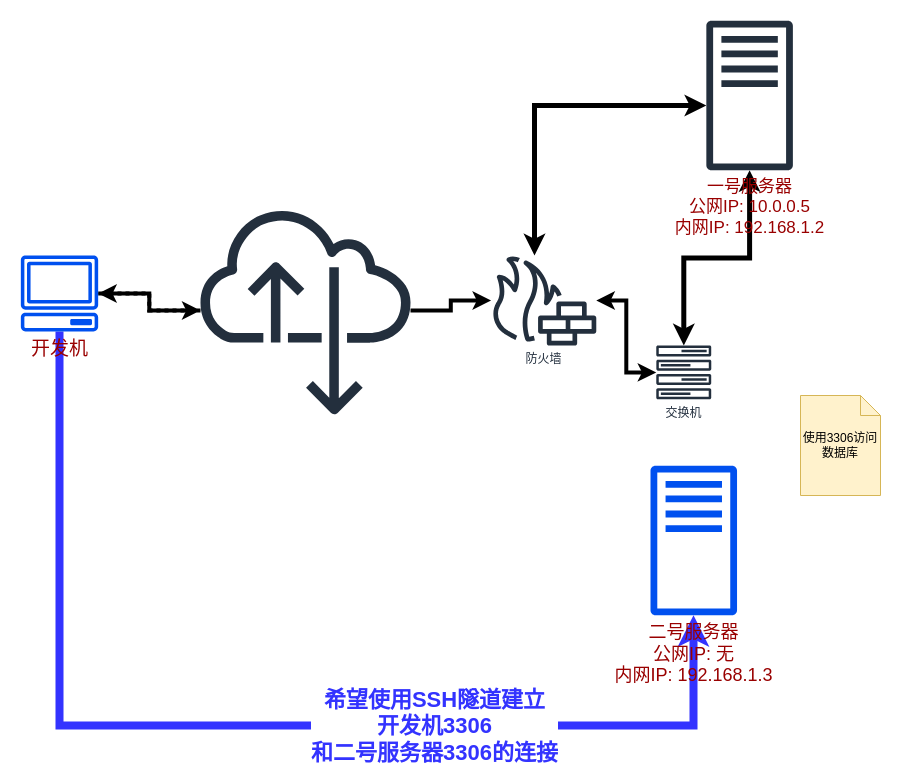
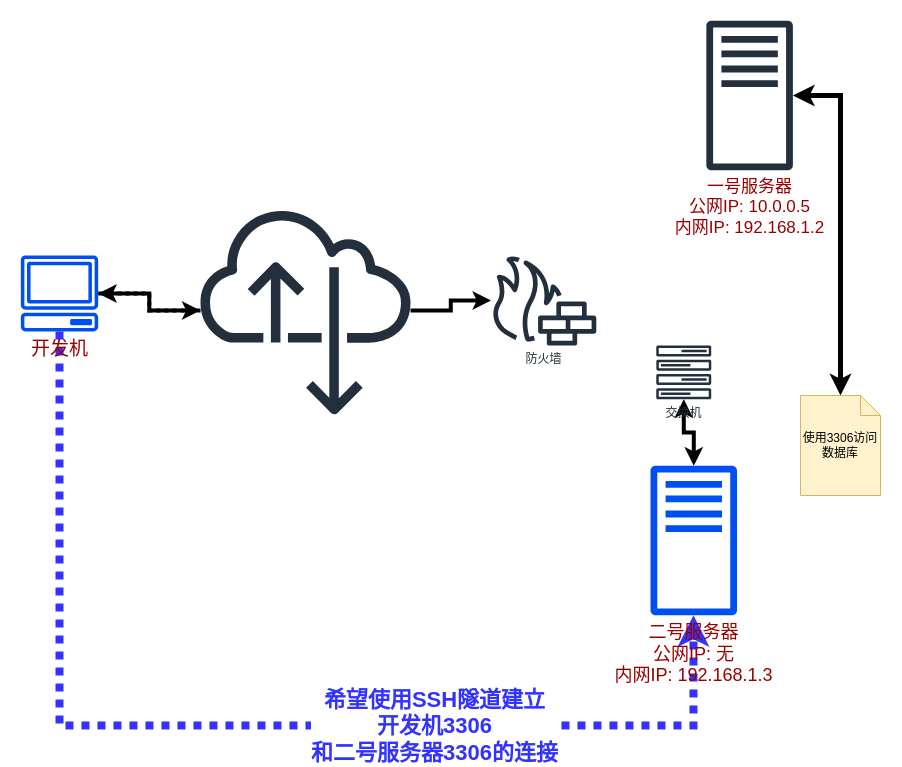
- <mxCell id="9" style="edgeStyle=orthogonalEdgeStyle;rounded=0;orthogonalLoop=1;jettySize=auto;html=1;fontSize=17;fontColor=#990000;strokeWidth=5;startArrow=classic;startFill=1;" edge="1" parent="1" source="10" target="12"><mxGeometry relative="1" as="geometry"><Array as="points"><mxPoint x="534" y="105" /></Array></mxGeometry></mxCell>
- <mxCell id="11" style="edgeStyle=orthogonalEdgeStyle;rounded=0;orthogonalLoop=1;jettySize=auto;html=1;strokeWidth=5;startArrow=classic;startFill=1;" edge="1" parent="1" source="12" target="14"><mxGeometry relative="1" as="geometry" /></mxCell>
+ <mxCell id="11" style="edgeStyle=orthogonalEdgeStyle;rounded=0;orthogonalLoop=1;jettySize=auto;html=1;strokeWidth=5;startArrow=classic;startFill=1;" edge="1" parent="1" source="12" target="16"><mxGeometry relative="1" as="geometry" /></mxCell>
- <mxCell id="13" style="edgeStyle=orthogonalEdgeStyle;rounded=0;orthogonalLoop=1;jettySize=auto;html=1;strokeWidth=4;startArrow=classic;startFill=1;" edge="1" parent="1" source="14" target="10"><mxGeometry relative="1" as="geometry" /></mxCell>
+ <mxCell id="13" style="edgeStyle=orthogonalEdgeStyle;rounded=0;orthogonalLoop=1;jettySize=auto;html=1;strokeWidth=4;startArrow=classic;startFill=1;" edge="1" parent="1" source="14" target="15"><mxGeometry relative="1" as="geometry" /></mxCell>
- <mxCell id="3" style="edgeStyle=orthogonalEdgeStyle;rounded=0;orthogonalLoop=1;jettySize=auto;html=1;dashed=0;dashPattern=1 1;strokeWidth=8;strokeColor=#3333FF;" edge="1" parent="1" source="5" target="15"><mxGeometry relative="1" as="geometry"><mxPoint x="710" y="735" as="targetPoint" /><Array as="points"><mxPoint x="59" y="725" /><mxPoint x="693" y="725" /></Array></mxGeometry></mxCell>
+ <mxCell id="3" style="edgeStyle=orthogonalEdgeStyle;rounded=0;orthogonalLoop=1;jettySize=auto;html=1;dashed=1;dashPattern=1 1;strokeWidth=8;strokeColor=#3333FF;" edge="1" parent="1" source="5" target="15"><mxGeometry relative="1" as="geometry"><mxPoint x="710" y="735" as="targetPoint" /><Array as="points"><mxPoint x="59" y="725" /><mxPoint x="693" y="725" /></Array></mxGeometry></mxCell>
